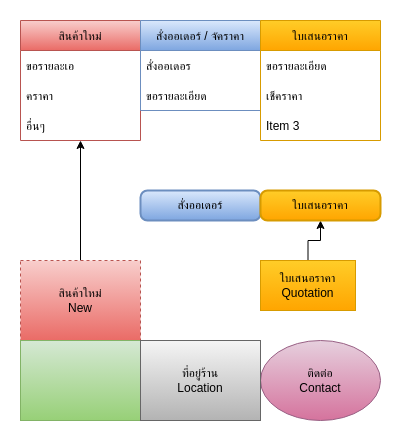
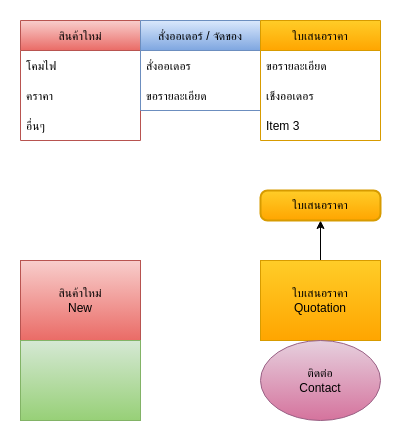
- <mxCell id="13" value="สั่งออเดอร์ / จัคราคา" style="swimlane;fontStyle=0;childLayout=stackLayout;horizontal=1;startSize=30;horizontalStack=0;resizeParent=1;resizeParentMax=0;resizeLast=0;collapsible=1;marginBottom=0;labelBackgroundColor=none;gradientColor=#7ea6e0;fillColor=#dae8fc;strokeColor=#6c8ebf;" vertex="1" parent="1"><mxGeometry x="140" width="120" height="90" as="geometry" y="20" /></mxCell>
+ <mxCell id="13" value="สั่งออเดอร์ / จัดของ" style="swimlane;fontStyle=0;childLayout=stackLayout;horizontal=1;startSize=30;horizontalStack=0;resizeParent=1;resizeParentMax=0;resizeLast=0;collapsible=1;marginBottom=0;labelBackgroundColor=none;gradientColor=#7ea6e0;fillColor=#dae8fc;strokeColor=#6c8ebf;" vertex="1" parent="1"><mxGeometry x="140" width="120" height="90" as="geometry" y="20" /></mxCell>
- <mxCell id="10" value="ขอรายละเอ" style="text;strokeColor=none;fillColor=none;align=left;verticalAlign=middle;spacingLeft=4;spacingRight=4;overflow=hidden;points=[[0,0.5],[1,0.5]];portConstraint=eastwest;rotatable=0;labelBackgroundColor=none;fontColor=default;" vertex="1" parent="9"><mxGeometry y="30" width="120" height="30" as="geometry" /></mxCell>
+ <mxCell id="10" value="โคมไฟ" style="text;strokeColor=none;fillColor=none;align=left;verticalAlign=middle;spacingLeft=4;spacingRight=4;overflow=hidden;points=[[0,0.5],[1,0.5]];portConstraint=eastwest;rotatable=0;labelBackgroundColor=none;fontColor=default;" vertex="1" parent="9"><mxGeometry y="30" width="120" height="30" as="geometry" /></mxCell>
- <mxCell id="18" value="เช็คราคา" style="text;align=left;verticalAlign=middle;spacingLeft=4;spacingRight=4;overflow=hidden;points=[[0,0.5],[1,0.5]];portConstraint=eastwest;rotatable=0;labelBackgroundColor=none;" vertex="1" parent="16"><mxGeometry y="60" width="120" height="30" as="geometry" /></mxCell>
+ <mxCell id="18" value="เช็งออเดอร" style="text;align=left;verticalAlign=middle;spacingLeft=4;spacingRight=4;overflow=hidden;points=[[0,0.5],[1,0.5]];portConstraint=eastwest;rotatable=0;labelBackgroundColor=none;" vertex="1" parent="16"><mxGeometry y="60" width="120" height="30" as="geometry" /></mxCell>
- <mxCell id="2" style="edgeStyle=orthogonalEdgeStyle;rounded=0;orthogonalLoop=1;jettySize=auto;html=1;fontColor=default;" edge="1" parent="1" source="3" target="9"><mxGeometry relative="1" as="geometry" /></mxCell>
- <mxCell id="20" value="สั่งออเดอร์" style="rounded=1;whiteSpace=wrap;html=1;absoluteArcSize=1;arcSize=14;strokeWidth=2;labelBackgroundColor=none;gradientColor=#7ea6e0;fillColor=#dae8fc;strokeColor=#6c8ebf;" vertex="1" parent="1"><mxGeometry x="140" y="190" width="120" height="30" as="geometry" /></mxCell>
- <mxCell id="5" value="ใบเสนอราคา&lt;br&gt;Quotation" style="rounded=0;whiteSpace=wrap;html=1;fillColor=#ffcd28;strokeColor=#d79b00;gradientColor=#ffa500;" vertex="1" parent="1"><mxGeometry x="260" y="260" width="95" height="50" as="geometry" /></mxCell>
+ <mxCell id="5" value="ใบเสนอราคา&lt;br&gt;Quotation" style="rounded=0;whiteSpace=wrap;html=1;fillColor=#ffcd28;strokeColor=#d79b00;gradientColor=#ffa500;" vertex="1" parent="1"><mxGeometry x="260" y="260" width="120" height="80" as="geometry" /></mxCell>
- <mxCell id="3" value="สินค้าใหม่&lt;br&gt;New" style="rounded=0;whiteSpace=wrap;html=1;fillColor=#f8cecc;strokeColor=#b85450;gradientColor=#ea6b66;dashed=1;" vertex="1" parent="1"><mxGeometry x="20" y="260" width="120" height="80" as="geometry" /></mxCell>
+ <mxCell id="3" value="สินค้าใหม่&lt;br&gt;New" style="rounded=0;whiteSpace=wrap;html=1;fillColor=#f8cecc;strokeColor=#b85450;gradientColor=#ea6b66;" vertex="1" parent="1"><mxGeometry x="20" y="260" width="120" height="80" as="geometry" /></mxCell>
- <mxCell id="8" value="ที่อยู่ร้าน&lt;br&gt;Location" style="rounded=0;whiteSpace=wrap;html=1;fillColor=#f5f5f5;strokeColor=#666666;gradientColor=#b3b3b3;" vertex="1" parent="1"><mxGeometry x="140" y="340" width="120" height="80" as="geometry" /></mxCell>
